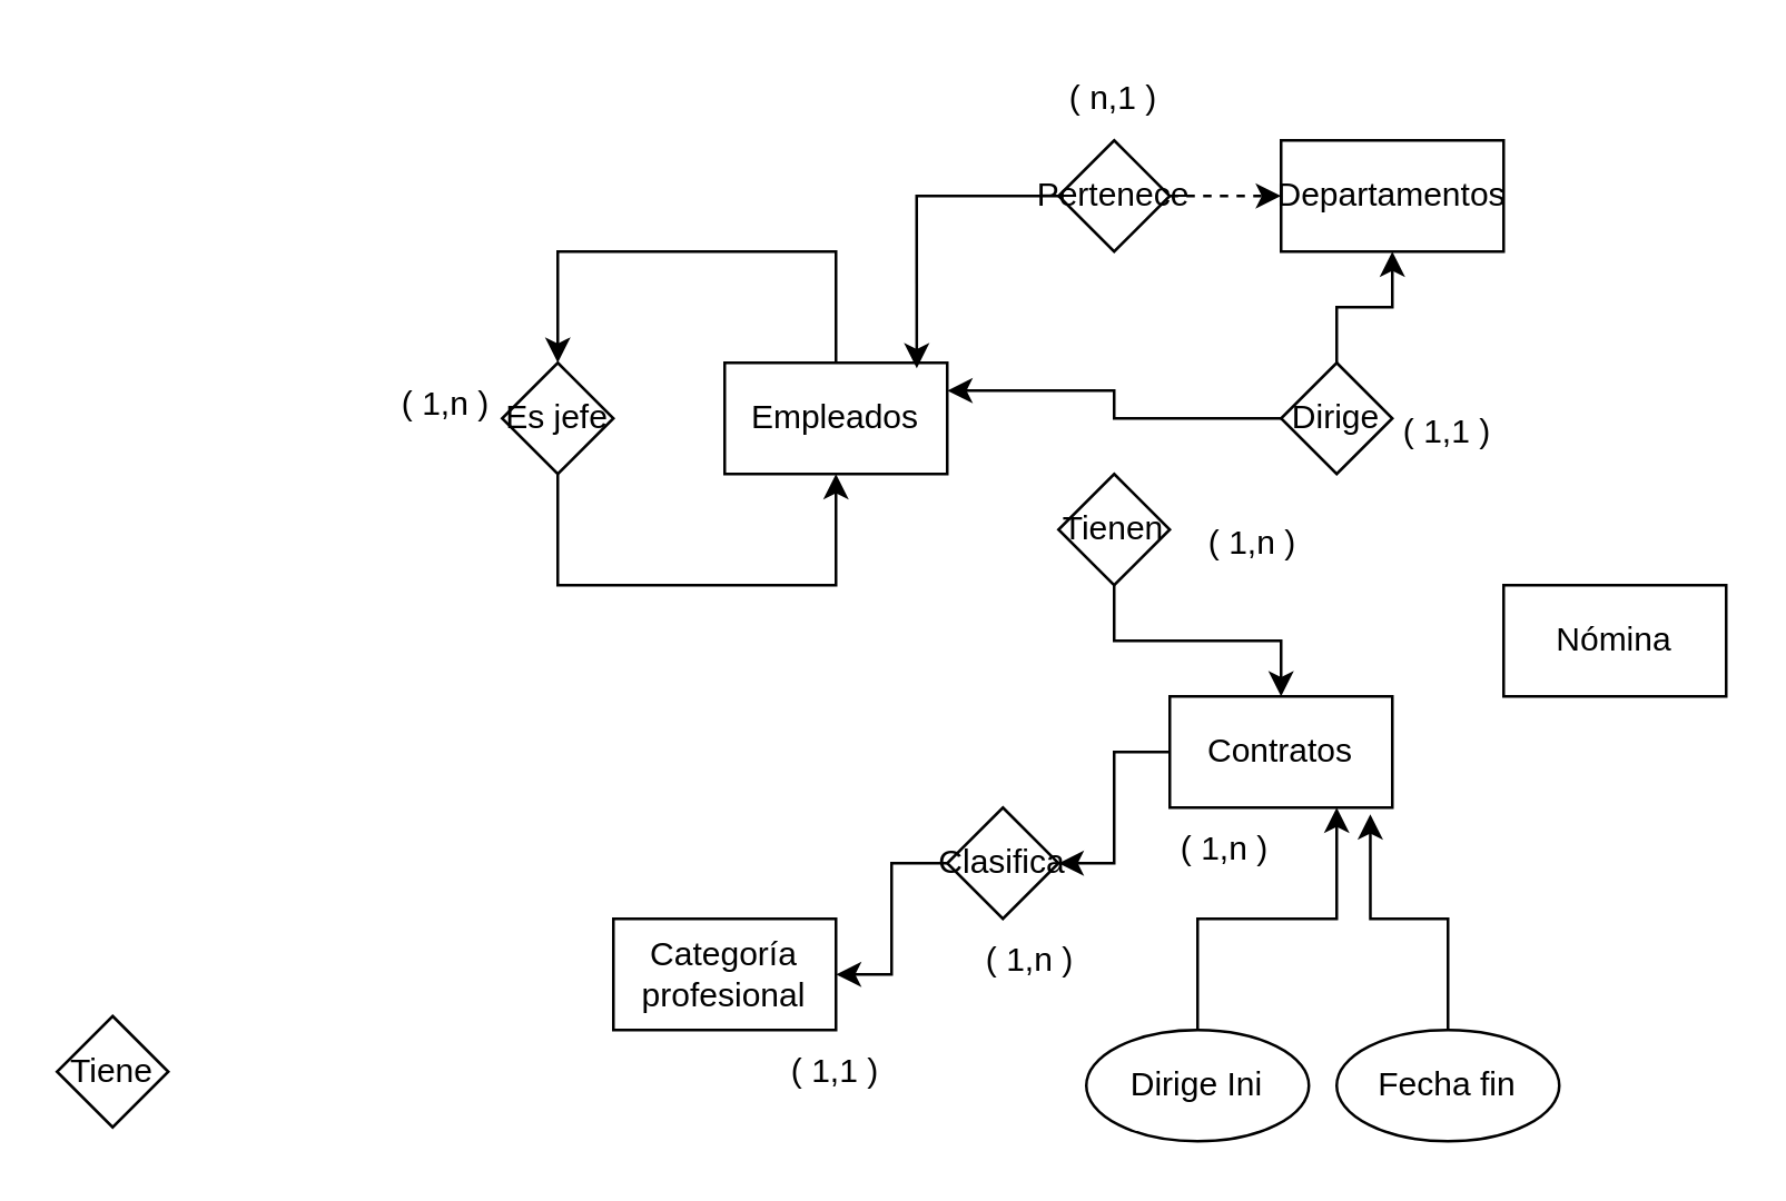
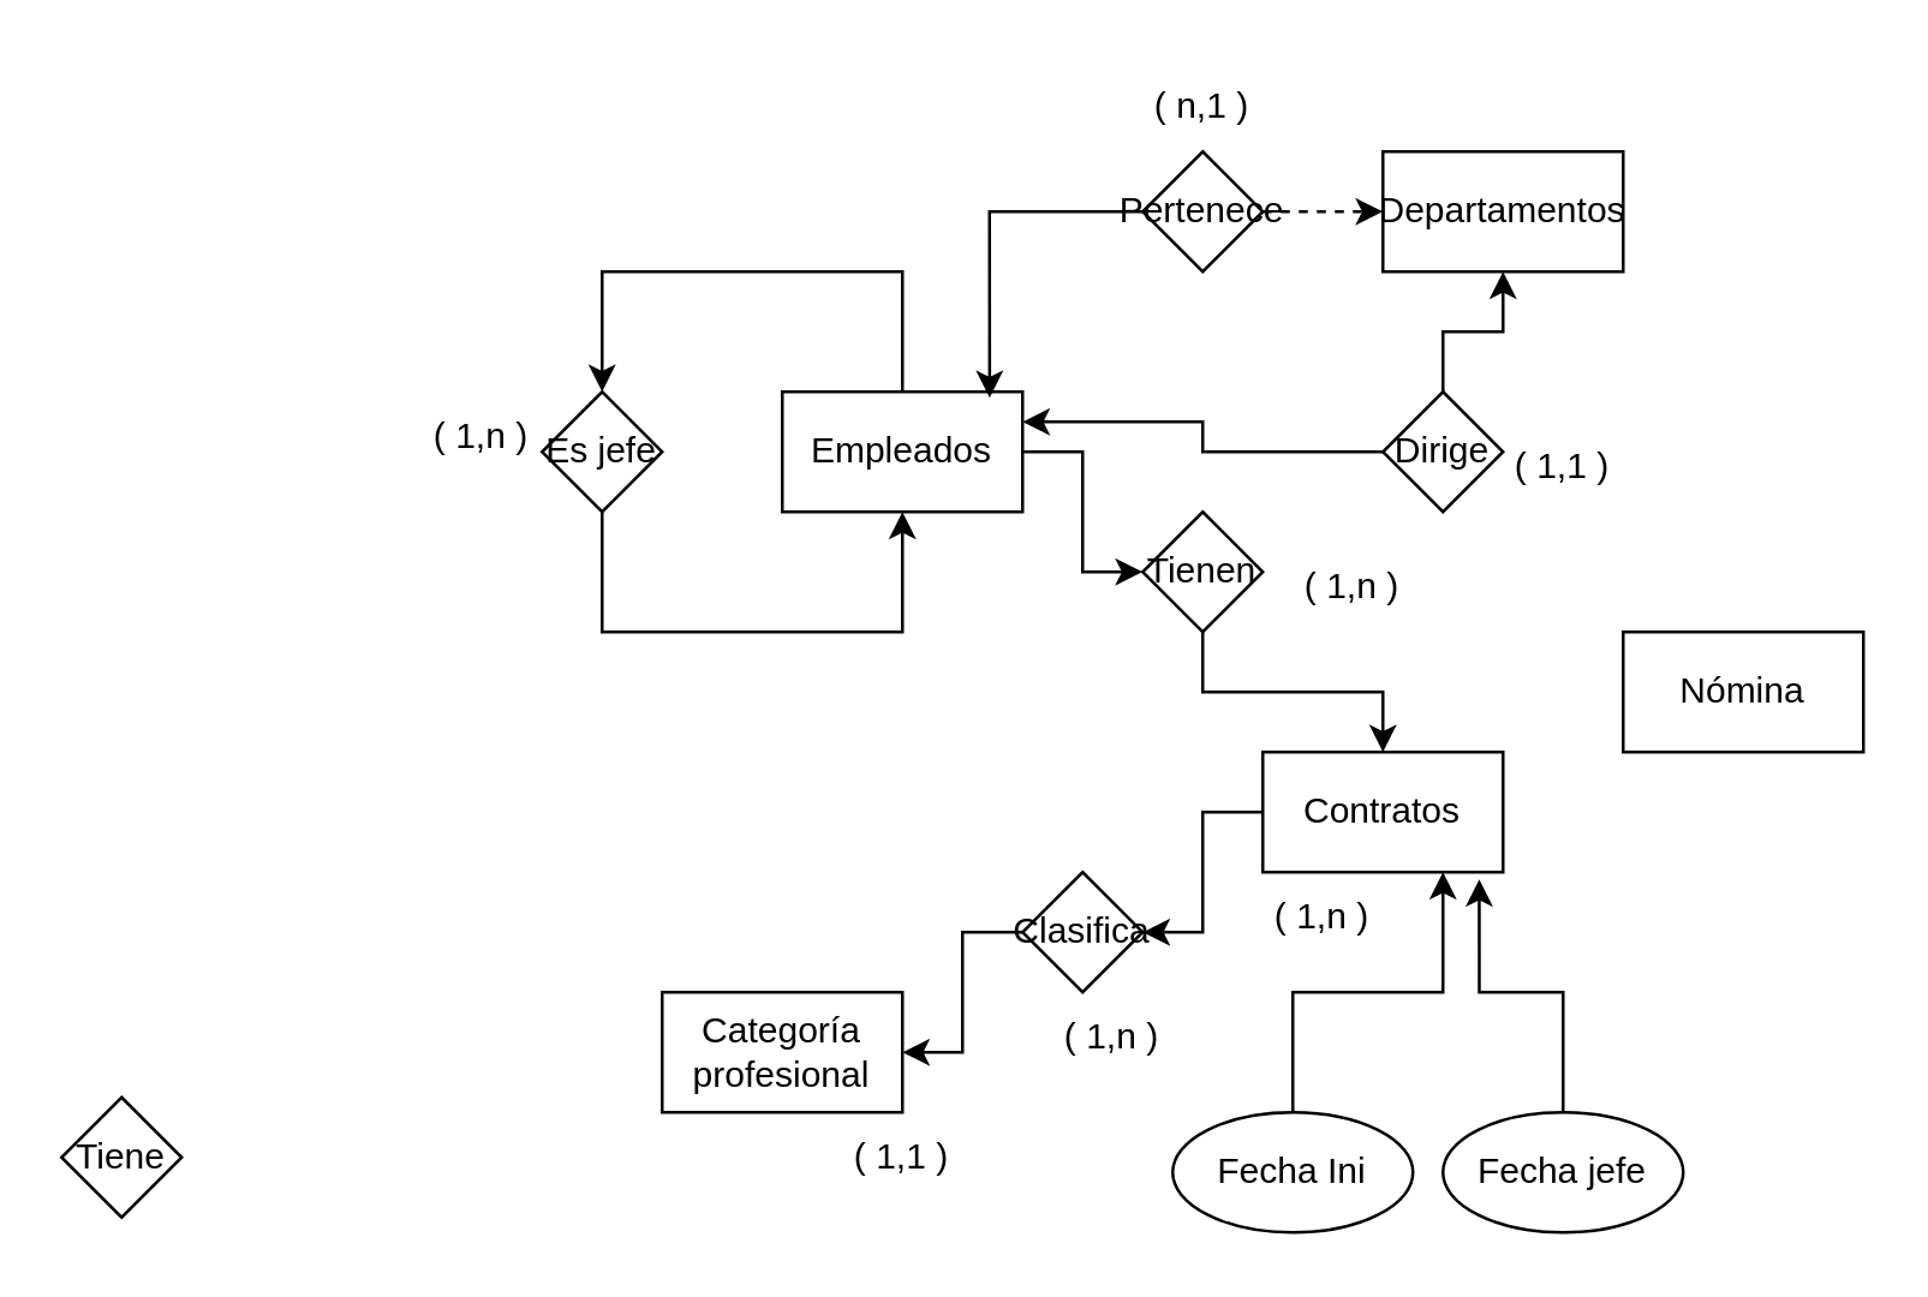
+ <mxCell id="3" style="edgeStyle=orthogonalEdgeStyle;rounded=0;orthogonalLoop=1;jettySize=auto;html=1;entryX=0;entryY=0.5;entryDx=0;entryDy=0;" edge="1" parent="1" source="4" target="8"><mxGeometry relative="1" as="geometry" /></mxCell>
- <mxCell id="33" value="Dirige Ini" style="ellipse;whiteSpace=wrap;html=1;" vertex="1" parent="1"><mxGeometry x="390" y="370" width="80" height="40" as="geometry" /></mxCell>
+ <mxCell id="33" value="Fecha Ini" style="ellipse;whiteSpace=wrap;html=1;" vertex="1" parent="1"><mxGeometry x="390" y="370" width="80" height="40" as="geometry" /></mxCell>
- <mxCell id="31" value="Fecha fin" style="ellipse;whiteSpace=wrap;html=1;" vertex="1" parent="1"><mxGeometry x="480" y="370" width="80" height="40" as="geometry" /></mxCell>
+ <mxCell id="31" value="Fecha jefe" style="ellipse;whiteSpace=wrap;html=1;" vertex="1" parent="1"><mxGeometry x="480" y="370" width="80" height="40" as="geometry" /></mxCell>
